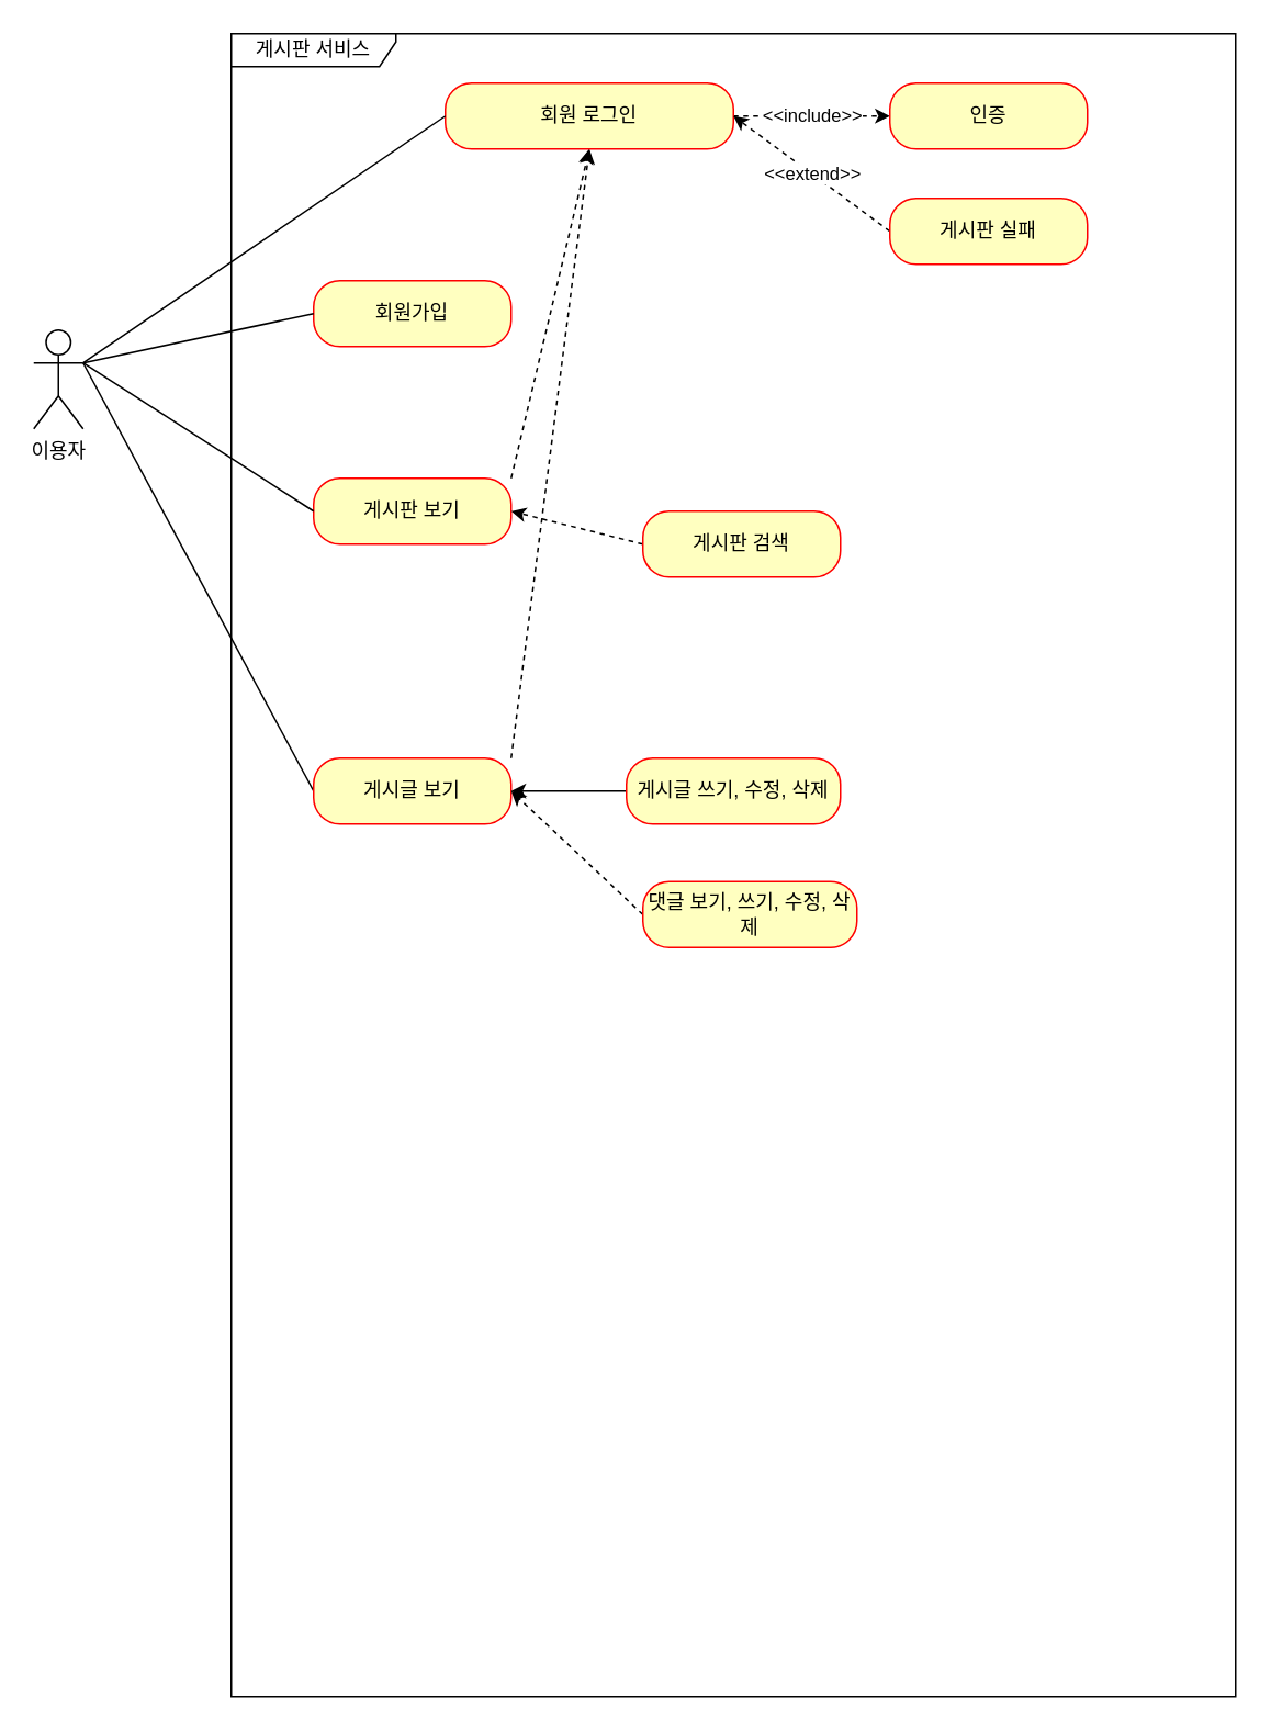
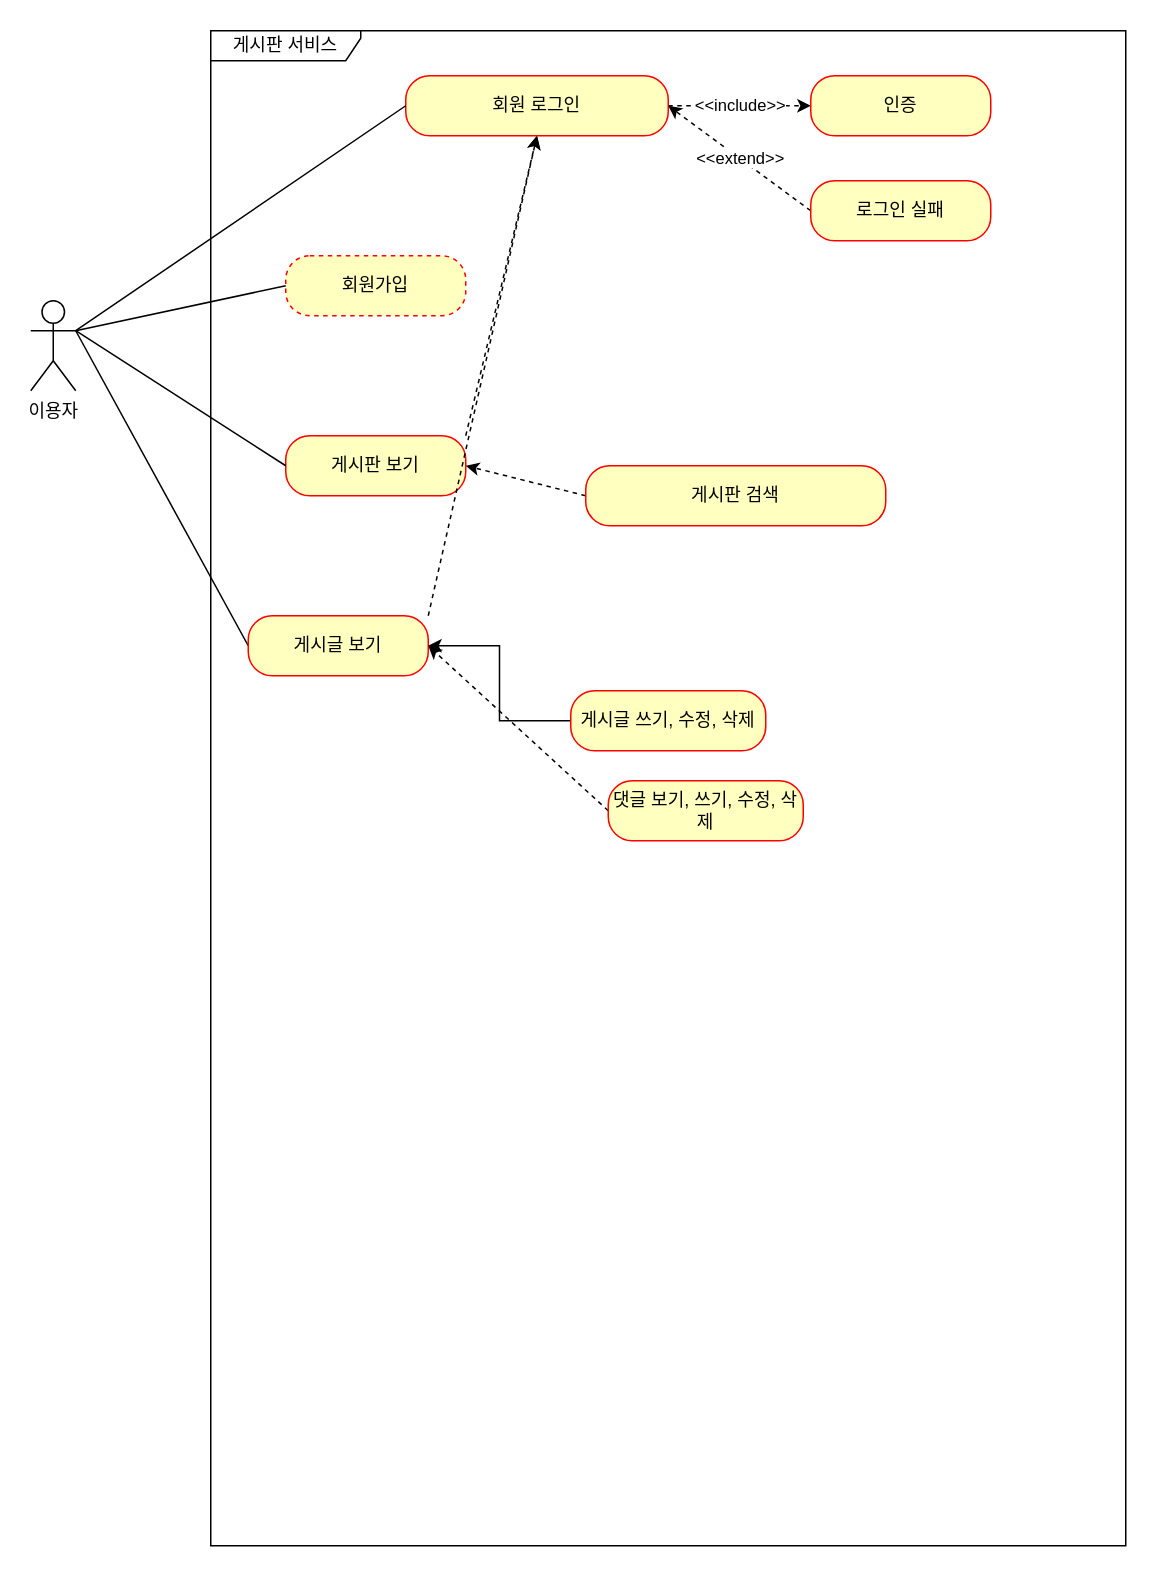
- <mxCell id="14" value="게시판 실패" style="rounded=1;whiteSpace=wrap;html=1;arcSize=40;fontColor=#000000;fillColor=#ffffc0;strokeColor=#ff0000;" vertex="1" parent="1"><mxGeometry x="540" y="120" width="120" height="40" as="geometry" /></mxCell>
+ <mxCell id="14" value="로그인 실패" style="rounded=1;whiteSpace=wrap;html=1;arcSize=40;fontColor=#000000;fillColor=#ffffc0;strokeColor=#ff0000;" vertex="1" parent="1"><mxGeometry x="540" y="120" width="120" height="40" as="geometry" /></mxCell>
- <mxCell id="4" value="회원가입" style="rounded=1;whiteSpace=wrap;html=1;arcSize=40;fontColor=#000000;fillColor=#ffffc0;strokeColor=#ff0000;" vertex="1" parent="1"><mxGeometry x="190" y="170" width="120" height="40" as="geometry" /></mxCell>
+ <mxCell id="4" value="회원가입" style="rounded=1;whiteSpace=wrap;html=1;arcSize=40;fontColor=#000000;fillColor=#ffffc0;strokeColor=#ff0000;dashed=1;" vertex="1" parent="1"><mxGeometry x="190" y="170" width="120" height="40" as="geometry" /></mxCell>
- <mxCell id="16" value="게시판 검색" style="rounded=1;whiteSpace=wrap;html=1;arcSize=40;fontColor=#000000;fillColor=#ffffc0;strokeColor=#ff0000;" vertex="1" parent="1"><mxGeometry x="390" y="310" width="120" height="40" as="geometry" /></mxCell>
+ <mxCell id="16" value="게시판 검색" style="rounded=1;whiteSpace=wrap;html=1;arcSize=40;fontColor=#000000;fillColor=#ffffc0;strokeColor=#ff0000;" vertex="1" parent="1"><mxGeometry x="390" y="310" width="200" height="40" as="geometry" /></mxCell>
- <mxCell id="9" value="게시글 보기" style="rounded=1;whiteSpace=wrap;html=1;arcSize=40;fontColor=#000000;fillColor=#ffffc0;strokeColor=#ff0000;" vertex="1" parent="1"><mxGeometry x="190" y="460" width="120" height="40" as="geometry" /></mxCell>
+ <mxCell id="9" value="게시글 보기" style="rounded=1;whiteSpace=wrap;html=1;arcSize=40;fontColor=#000000;fillColor=#ffffc0;strokeColor=#ff0000;" vertex="1" parent="1"><mxGeometry x="165" y="410" width="120" height="40" as="geometry" /></mxCell>
- <mxCell id="20" value="댓글 보기, 쓰기, 수정, 삭제" style="rounded=1;whiteSpace=wrap;html=1;arcSize=40;fontColor=#000000;fillColor=#ffffc0;strokeColor=#ff0000;" vertex="1" parent="1"><mxGeometry x="390" y="535" width="130" height="40" as="geometry" /></mxCell>
+ <mxCell id="20" value="댓글 보기, 쓰기, 수정, 삭제" style="rounded=1;whiteSpace=wrap;html=1;arcSize=40;fontColor=#000000;fillColor=#ffffc0;strokeColor=#ff0000;" vertex="1" parent="1"><mxGeometry x="405" y="520" width="130" height="40" as="geometry" /></mxCell>
